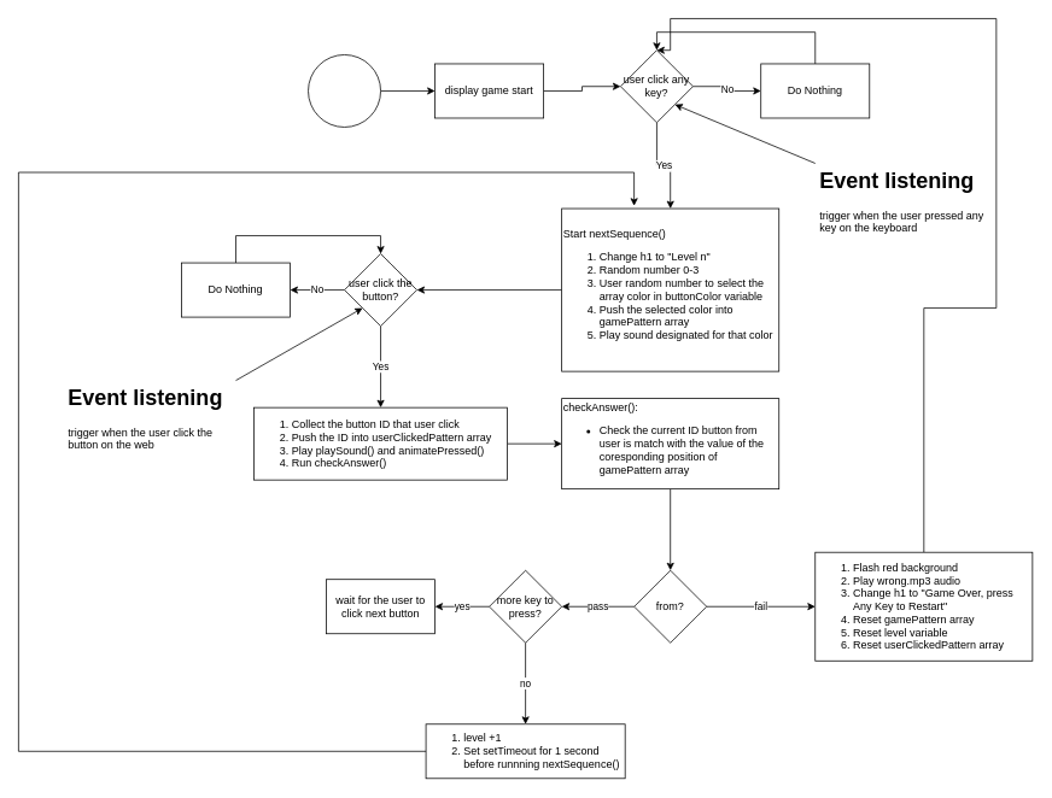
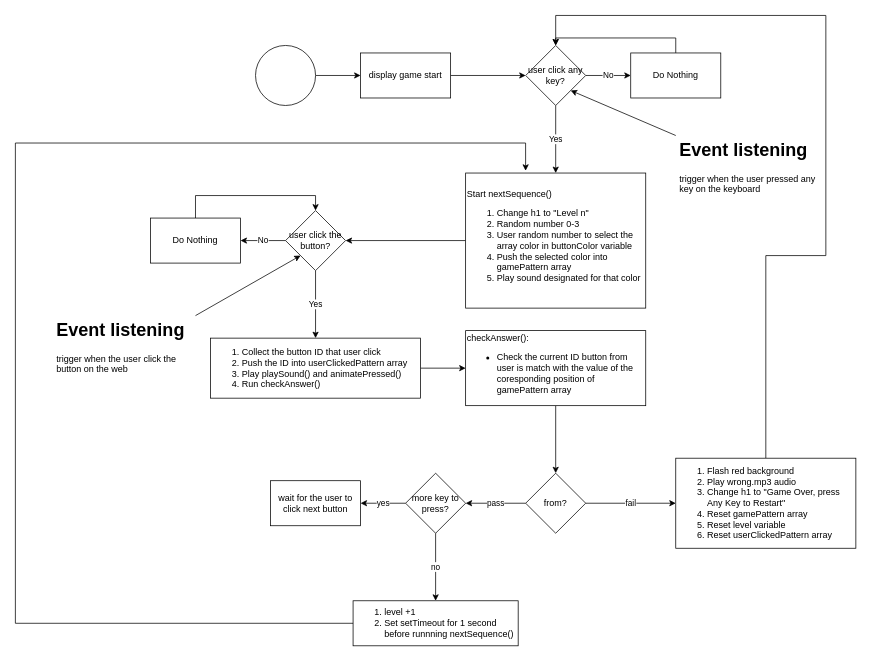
- <mxCell id="8" value="user click any key?" style="rhombus;whiteSpace=wrap;html=1;" vertex="1" parent="1"><mxGeometry x="685" y="55" width="80" height="80" as="geometry" /></mxCell>
+ <mxCell id="8" value="user click any key?" style="rhombus;whiteSpace=wrap;html=1;" vertex="1" parent="1"><mxGeometry x="700" y="60" width="80" height="80" as="geometry" /></mxCell>
